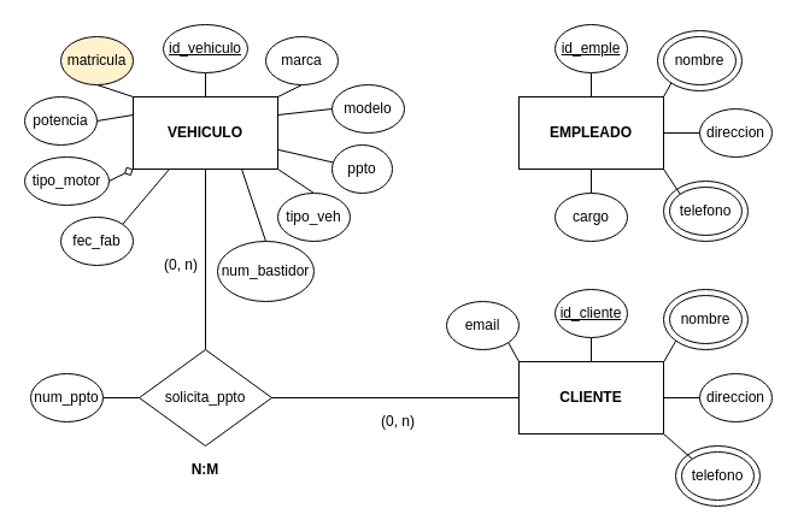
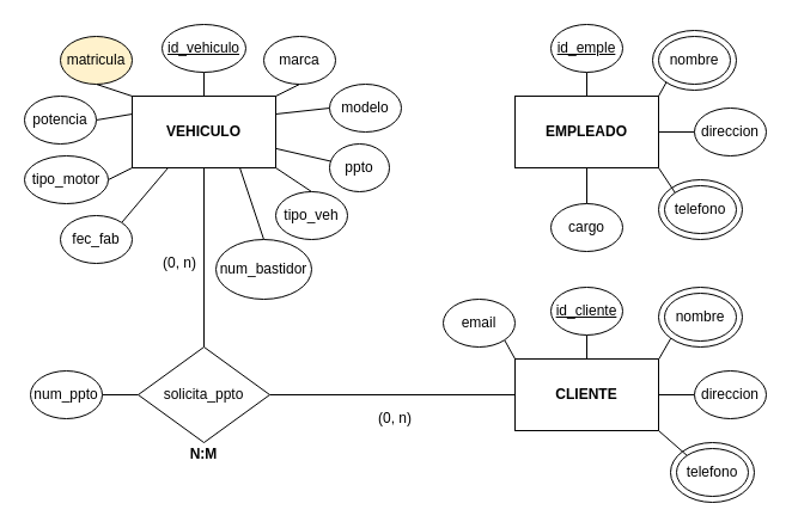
- <mxCell id="20" style="edgeStyle=none;rounded=0;orthogonalLoop=1;jettySize=auto;html=1;exitX=1;exitY=0.5;exitDx=0;exitDy=0;entryX=0;entryY=1;entryDx=0;entryDy=0;endArrow=diamond;endFill=0;" edge="1" parent="1" source="21" target="3"><mxGeometry relative="1" as="geometry" /></mxCell>
+ <mxCell id="20" style="edgeStyle=none;rounded=0;orthogonalLoop=1;jettySize=auto;html=1;exitX=1;exitY=0.5;exitDx=0;exitDy=0;entryX=0;entryY=1;entryDx=0;entryDy=0;endArrow=none;endFill=0;" edge="1" parent="1" source="21" target="3"><mxGeometry relative="1" as="geometry" /></mxCell>
- <mxCell id="41" value="cargo" style="ellipse;whiteSpace=wrap;html=1;" vertex="1" parent="1"><mxGeometry x="460" y="160" width="60" height="40" as="geometry" /></mxCell>
+ <mxCell id="41" value="cargo" style="ellipse;whiteSpace=wrap;html=1;" vertex="1" parent="1"><mxGeometry x="460" y="170" width="60" height="40" as="geometry" /></mxCell>
- <mxCell id="58" value="&lt;b&gt;N:M&lt;/b&gt;" style="text;html=1;strokeColor=none;fillColor=none;align=center;verticalAlign=middle;whiteSpace=wrap;rounded=0;" vertex="1" parent="1"><mxGeometry x="150" y="380" width="40" height="20" as="geometry" /></mxCell>
+ <mxCell id="58" value="&lt;b&gt;N:M&lt;/b&gt;" style="text;html=1;strokeColor=none;fillColor=none;align=center;verticalAlign=middle;whiteSpace=wrap;rounded=0;" vertex="1" parent="1"><mxGeometry x="150" y="370" width="40" height="20" as="geometry" /></mxCell>
